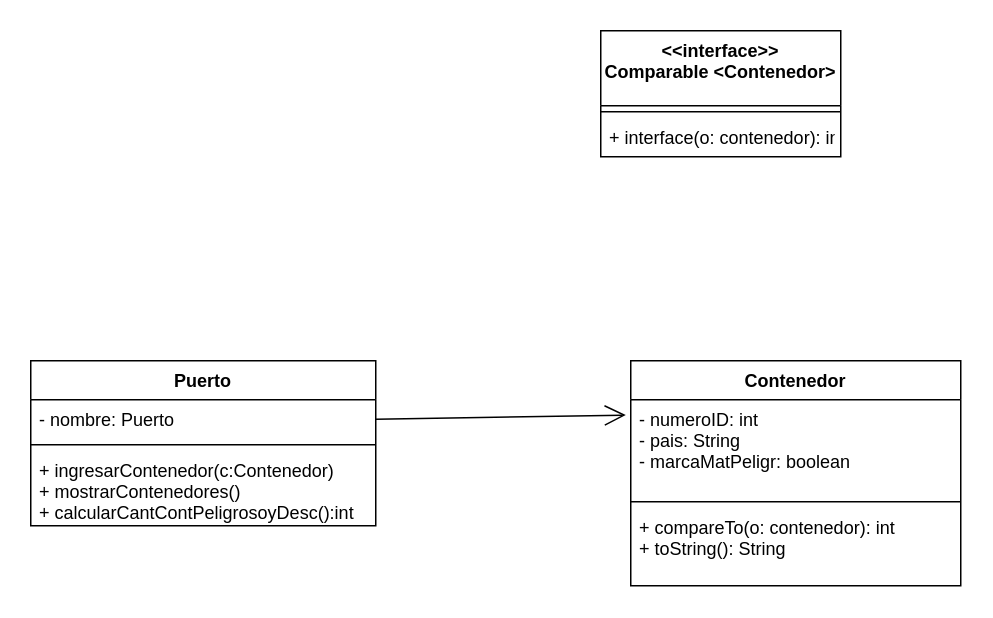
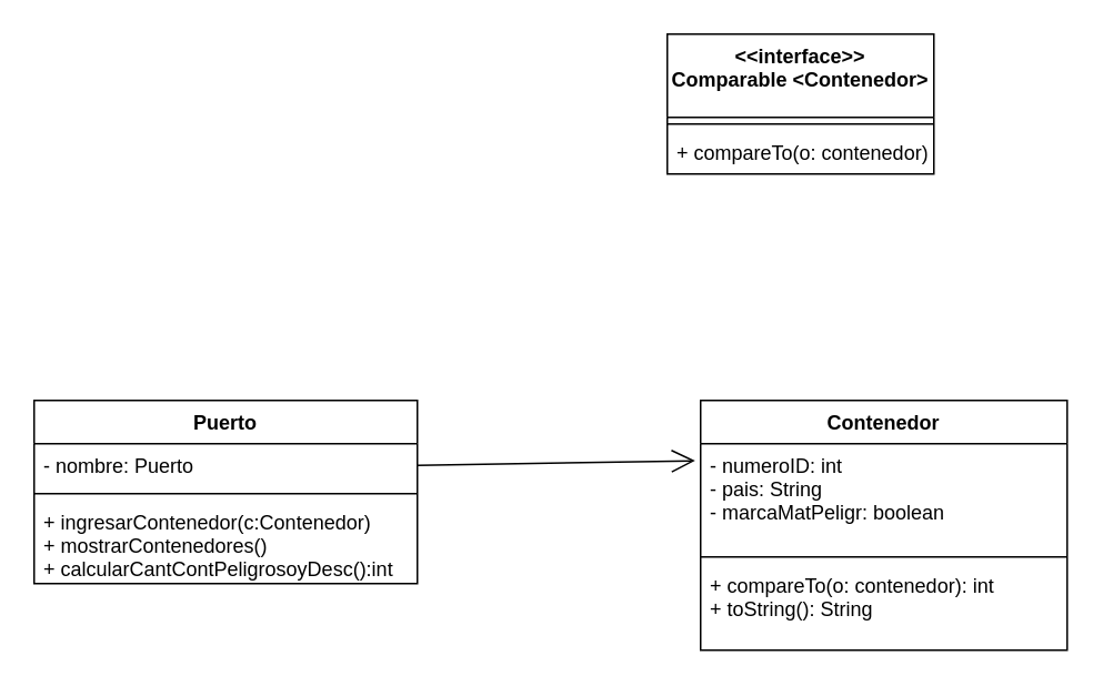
- <mxCell id="8" value="+ interface(o: contenedor): int" style="text;strokeColor=none;fillColor=none;align=left;verticalAlign=top;spacingLeft=4;spacingRight=4;overflow=hidden;rotatable=0;points=[[0,0.5],[1,0.5]];portConstraint=eastwest;" parent="6" vertex="1"><mxGeometry y="58" width="160" height="26" as="geometry" /></mxCell>
+ <mxCell id="8" value="+ compareTo(o: contenedor): int" style="text;strokeColor=none;fillColor=none;align=left;verticalAlign=top;spacingLeft=4;spacingRight=4;overflow=hidden;rotatable=0;points=[[0,0.5],[1,0.5]];portConstraint=eastwest;" parent="6" vertex="1"><mxGeometry y="58" width="160" height="26" as="geometry" /></mxCell>
